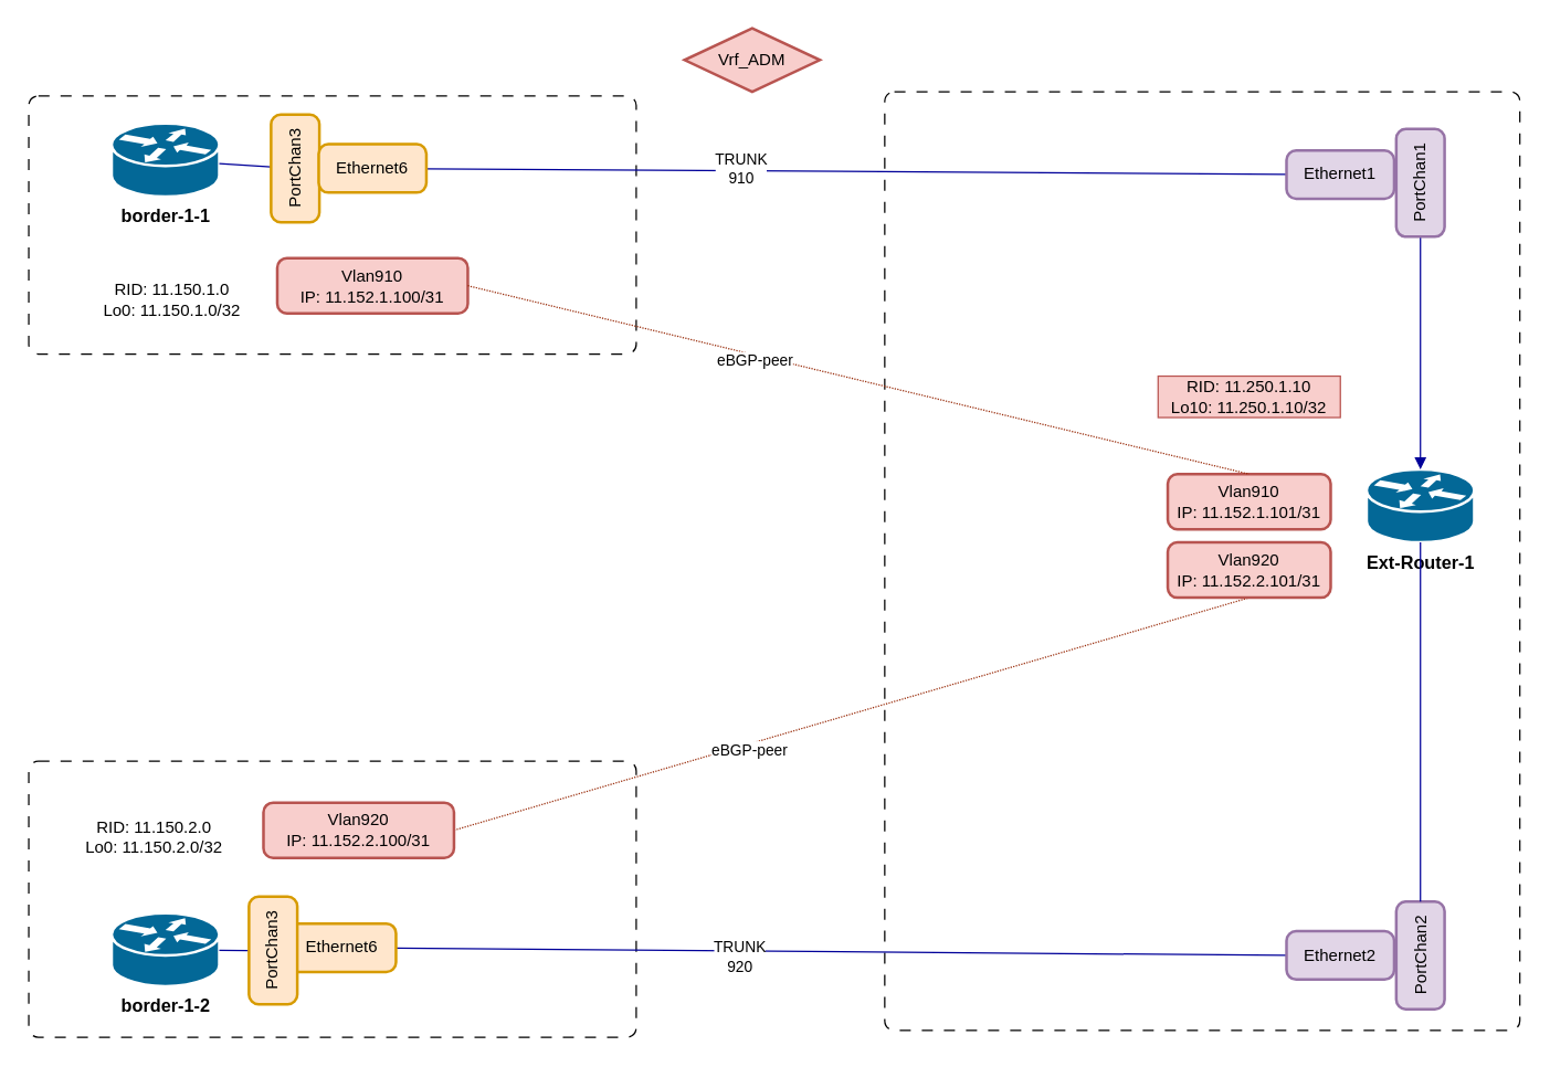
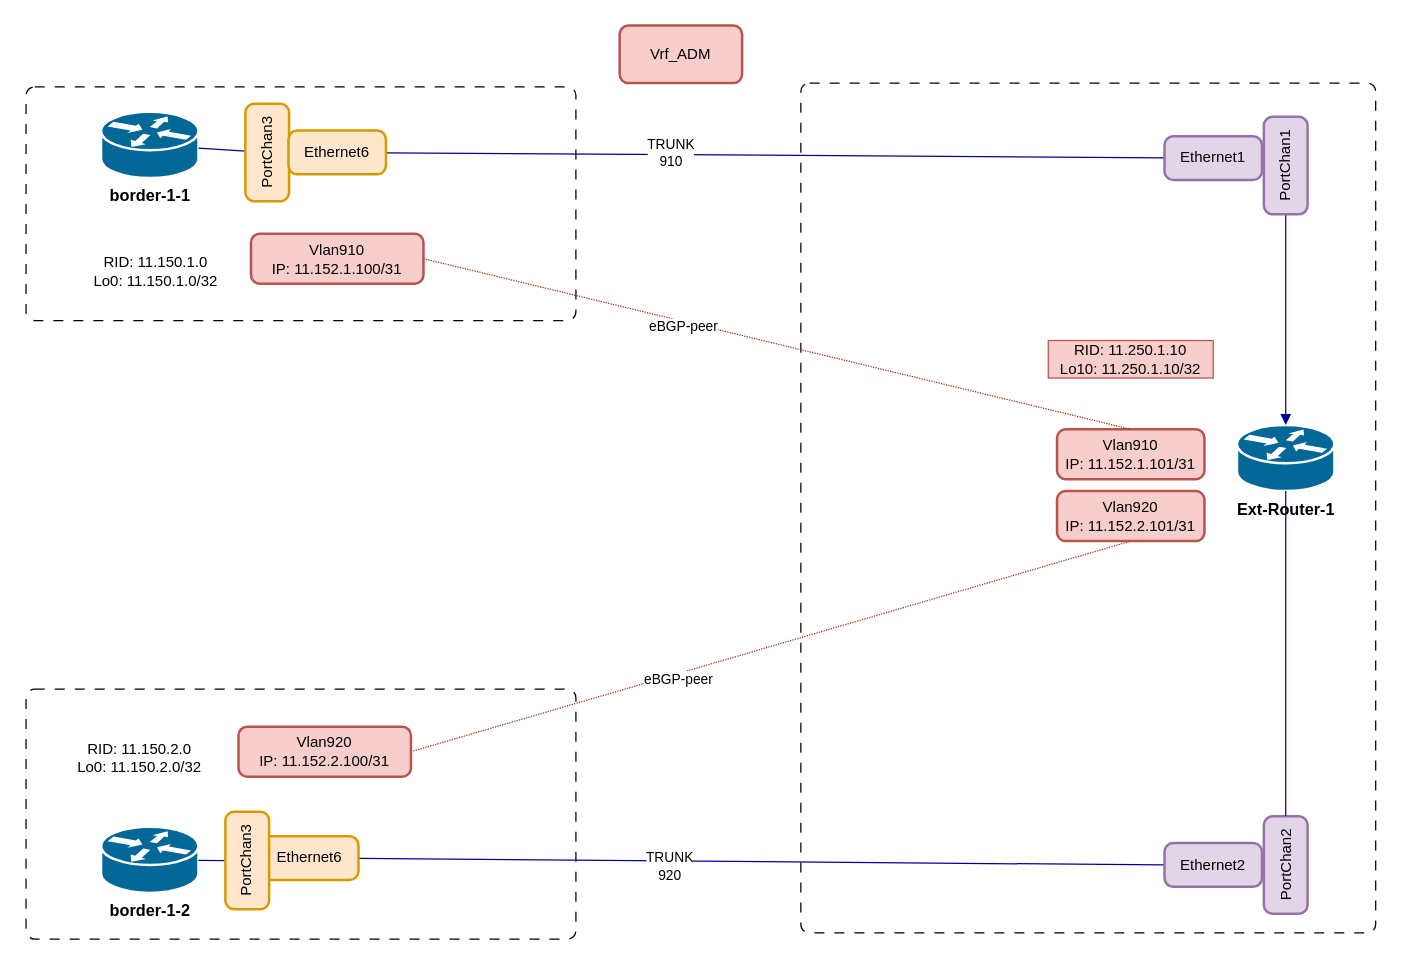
- <mxCell id="19" value="Vrf_ADM" style="rhombus;whiteSpace=wrap;html=1;absoluteArcSize=1;arcSize=14;strokeWidth=2;fillColor=#f8cecc;strokeColor=#b85450;" vertex="1" parent="1"><mxGeometry x="495" y="20" width="98" height="46" as="geometry" /></mxCell>
+ <mxCell id="19" value="Vrf_ADM" style="rounded=1;whiteSpace=wrap;html=1;absoluteArcSize=1;arcSize=14;strokeWidth=2;fillColor=#f8cecc;strokeColor=#b85450;" vertex="1" parent="1"><mxGeometry x="495" y="20" width="98" height="46" as="geometry" /></mxCell>
